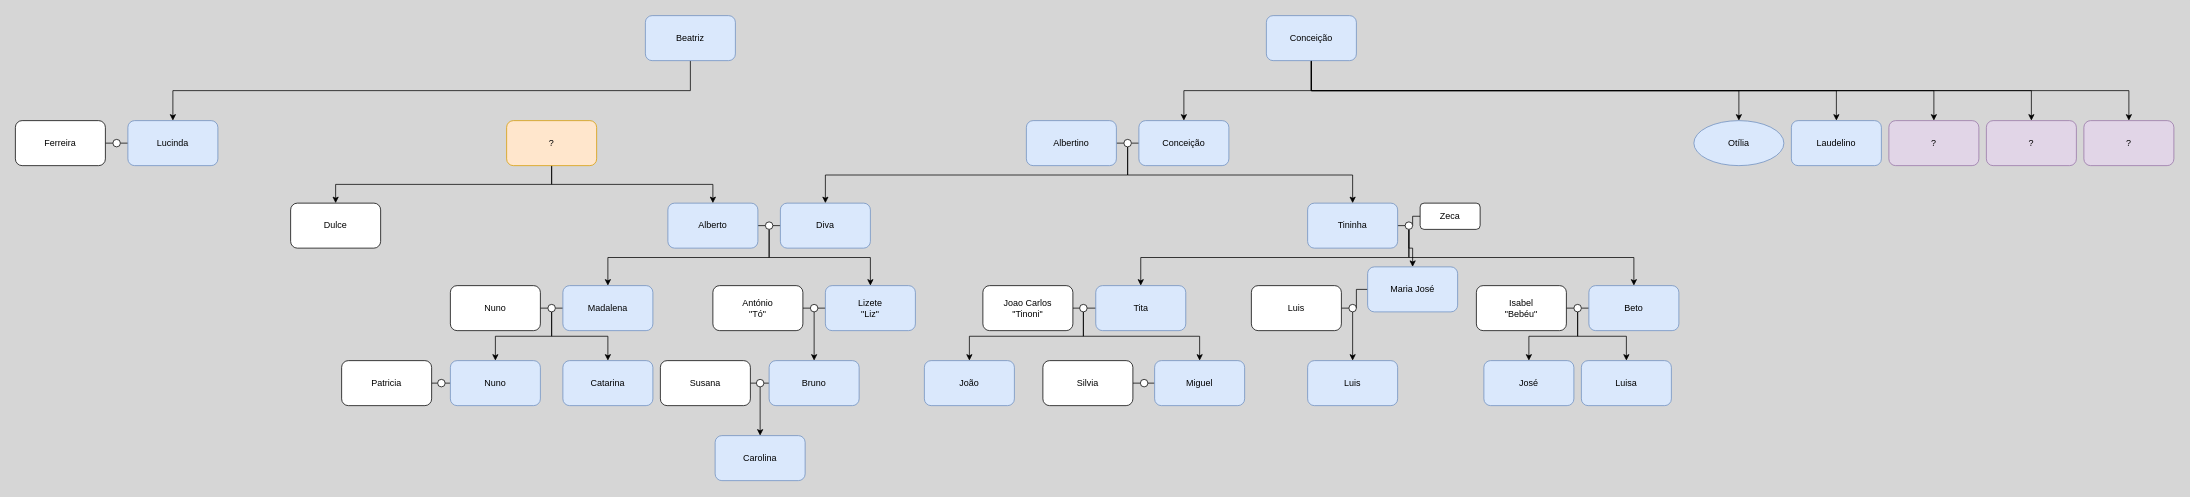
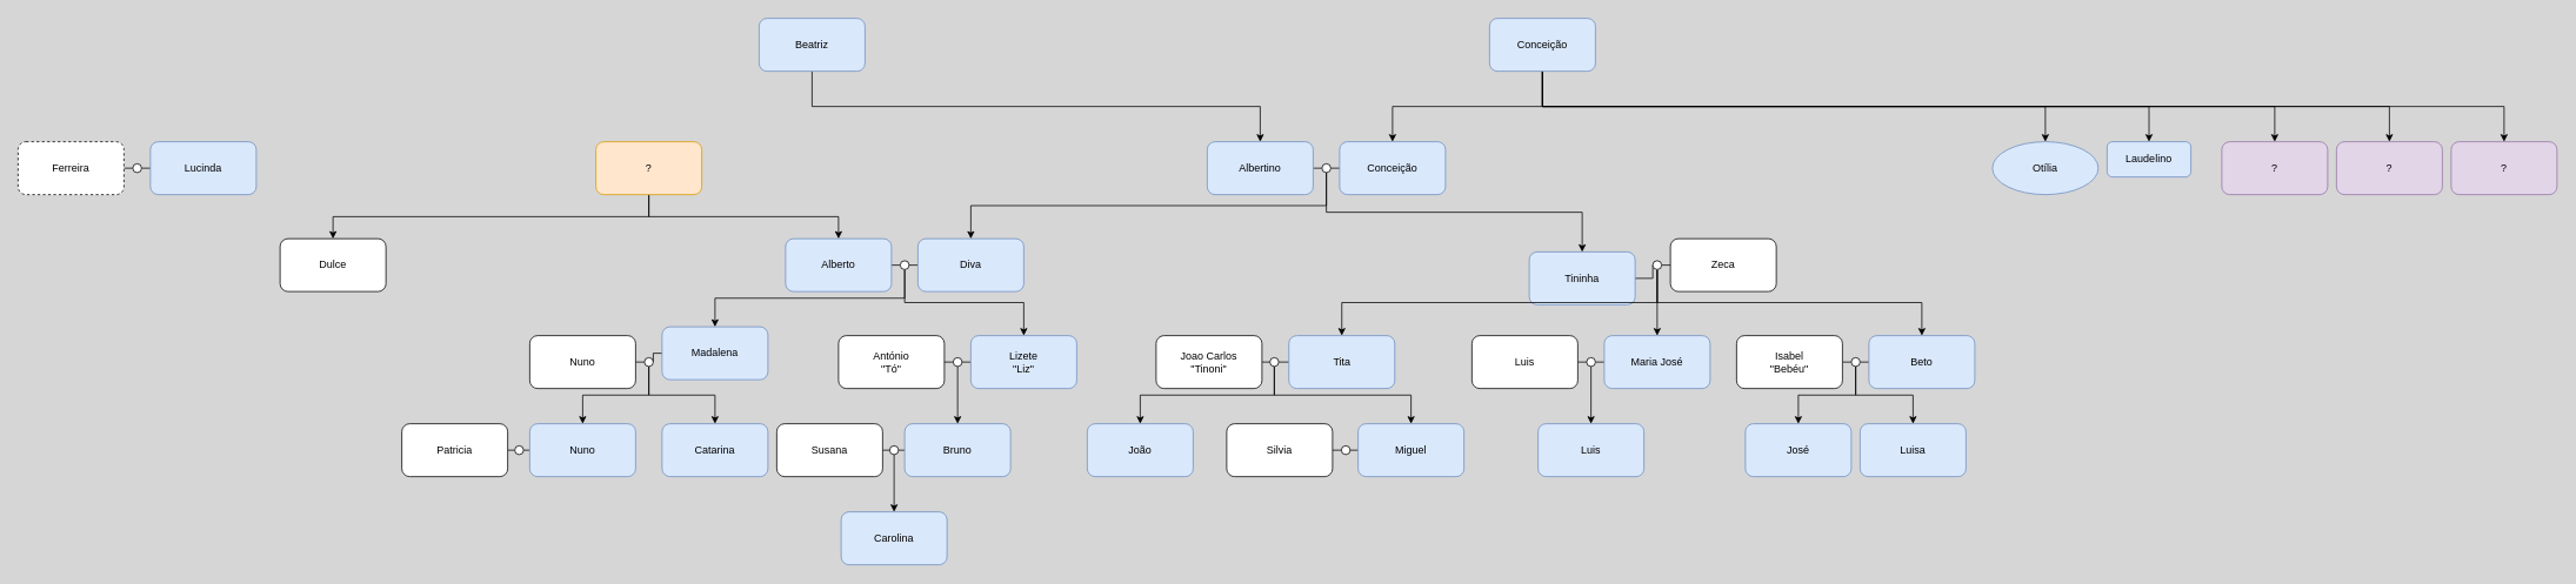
- <mxCell id="76" style="edgeStyle=orthogonalEdgeStyle;rounded=0;orthogonalLoop=1;jettySize=auto;html=1;exitX=0.5;exitY=1;exitDx=0;exitDy=0;entryX=0.5;entryY=0;entryDx=0;entryDy=0;" edge="1" parent="1" source="77" target="79"><mxGeometry relative="1" as="geometry"><mxPoint x="900" y="160" as="targetPoint" /></mxGeometry></mxCell>
+ <mxCell id="75" style="edgeStyle=orthogonalEdgeStyle;rounded=0;orthogonalLoop=1;jettySize=auto;html=1;exitX=0.5;exitY=1;exitDx=0;exitDy=0;entryX=0.5;entryY=0;entryDx=0;entryDy=0;" edge="1" parent="1" source="77" target="29"><mxGeometry relative="1" as="geometry" /></mxCell>
- <mxCell id="81" value="Ferreira" style="rounded=1;whiteSpace=wrap;html=1;" vertex="1" parent="1"><mxGeometry x="20" y="160" width="120" height="60" as="geometry" /></mxCell>
+ <mxCell id="81" value="Ferreira" style="rounded=1;whiteSpace=wrap;html=1;dashed=1;" vertex="1" parent="1"><mxGeometry x="20" y="160" width="120" height="60" as="geometry" /></mxCell>
- <mxCell id="71" value="Laudelino" style="rounded=1;whiteSpace=wrap;html=1;fillColor=#dae8fc;strokeColor=#6c8ebf;" vertex="1" parent="1"><mxGeometry x="2388" y="160" width="120" height="60" as="geometry" /></mxCell>
+ <mxCell id="71" value="Laudelino" style="rounded=1;whiteSpace=wrap;html=1;fillColor=#dae8fc;strokeColor=#6c8ebf;" vertex="1" parent="1"><mxGeometry x="2388" y="160" width="95" height="40" as="geometry" /></mxCell>
- <mxCell id="3" value="Zeca" style="rounded=1;whiteSpace=wrap;html=1;" vertex="1" parent="1"><mxGeometry x="1893" y="270" width="80" height="35" as="geometry" /></mxCell>
+ <mxCell id="3" value="Zeca" style="rounded=1;whiteSpace=wrap;html=1;" vertex="1" parent="1"><mxGeometry x="1893" y="270" width="120" height="60" as="geometry" /></mxCell>
- <mxCell id="83" value="Dulce" style="rounded=1;whiteSpace=wrap;html=1;" vertex="1" parent="1"><mxGeometry x="387" y="270" width="120" height="60" as="geometry" /></mxCell>
+ <mxCell id="83" value="Dulce" style="rounded=1;whiteSpace=wrap;html=1;" vertex="1" parent="1"><mxGeometry x="317" y="270" width="120" height="60" as="geometry" /></mxCell>
- <mxCell id="5" value="Tininha" style="rounded=1;whiteSpace=wrap;html=1;fillColor=#dae8fc;strokeColor=#6c8ebf;" vertex="1" parent="1"><mxGeometry x="1743" y="270" width="120" height="60" as="geometry" /></mxCell>
+ <mxCell id="5" value="Tininha" style="rounded=1;whiteSpace=wrap;html=1;fillColor=#dae8fc;strokeColor=#6c8ebf;" vertex="1" parent="1"><mxGeometry x="1733" y="285" width="120" height="60" as="geometry" /></mxCell>
- <mxCell id="11" value="Maria José" style="rounded=1;whiteSpace=wrap;html=1;fillColor=#dae8fc;strokeColor=#6c8ebf;" vertex="1" parent="1"><mxGeometry x="1823" y="355" width="120" height="60" as="geometry" /></mxCell>
+ <mxCell id="11" value="Maria José" style="rounded=1;whiteSpace=wrap;html=1;fillColor=#dae8fc;strokeColor=#6c8ebf;" vertex="1" parent="1"><mxGeometry x="1818" y="380" width="120" height="60" as="geometry" /></mxCell>
- <mxCell id="38" value="Madalena" style="rounded=1;whiteSpace=wrap;html=1;fillColor=#dae8fc;strokeColor=#6c8ebf;" vertex="1" parent="1"><mxGeometry x="750" y="380" width="120" height="60" as="geometry" /></mxCell>
+ <mxCell id="38" value="Madalena" style="rounded=1;whiteSpace=wrap;html=1;fillColor=#dae8fc;strokeColor=#6c8ebf;" vertex="1" parent="1"><mxGeometry x="750" y="370" width="120" height="60" as="geometry" /></mxCell>
